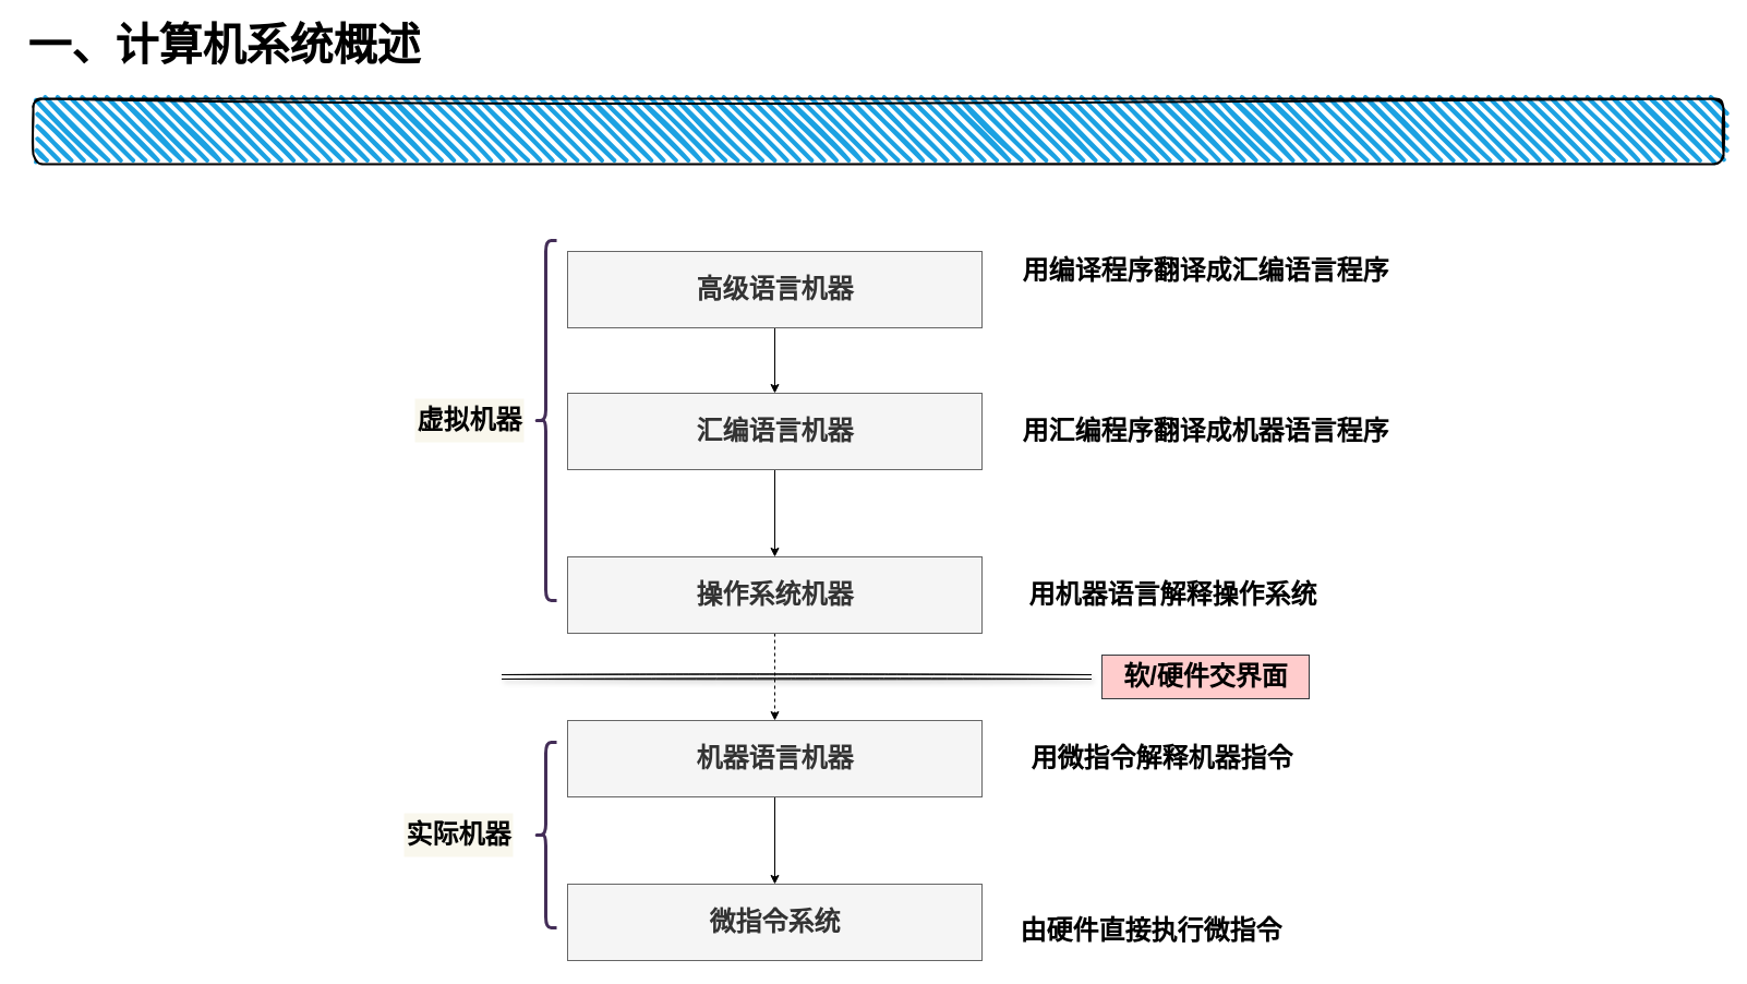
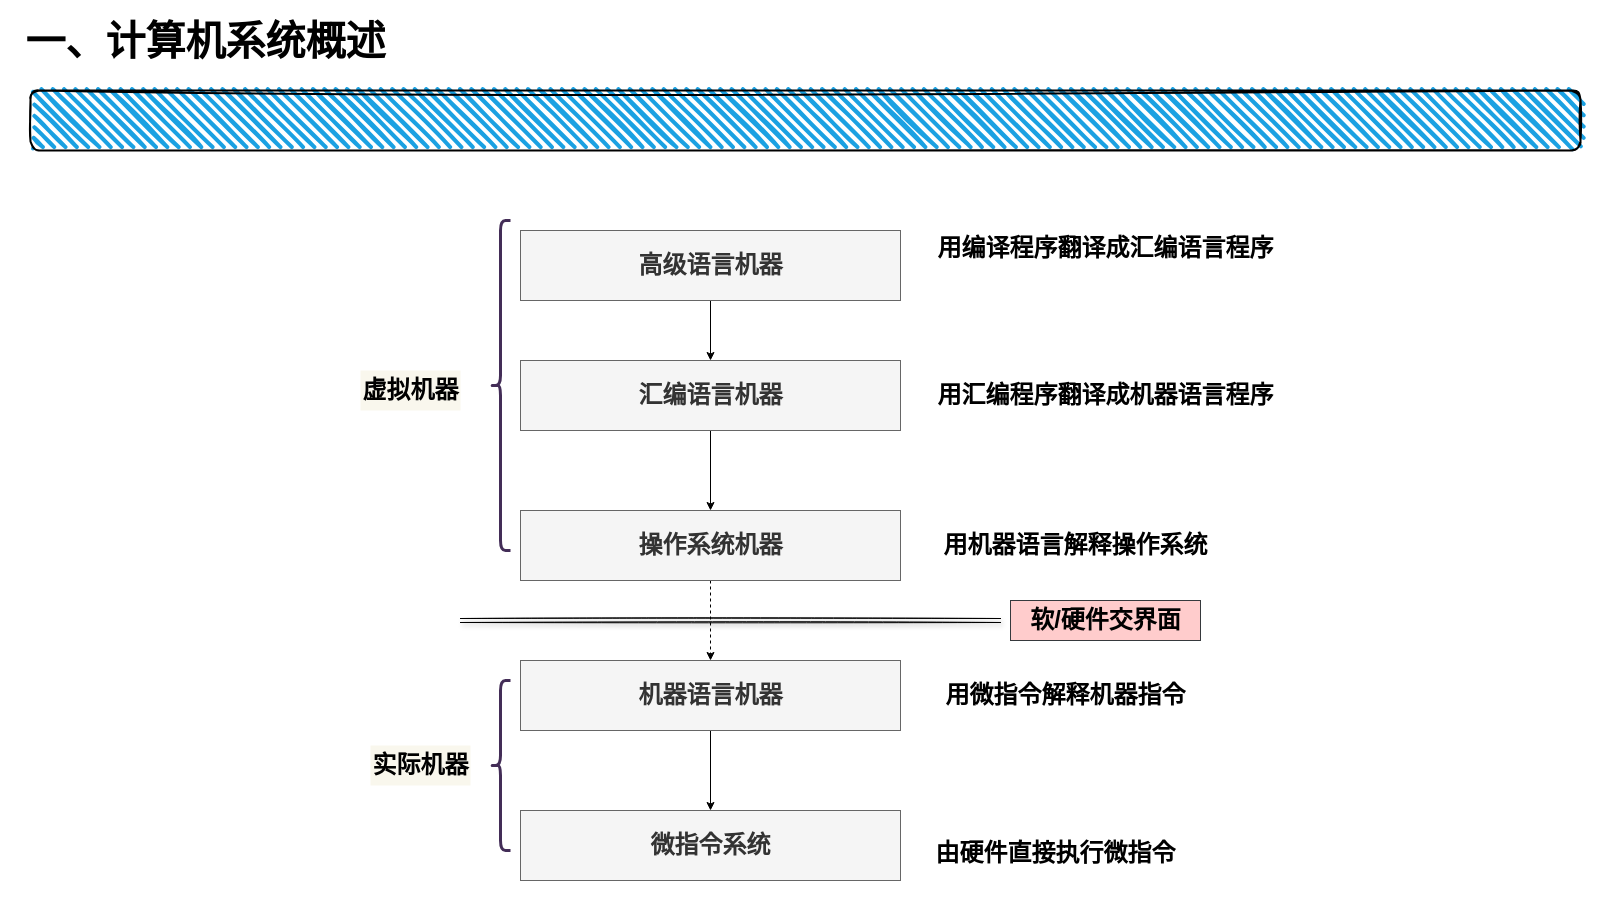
- <mxCell id="15" value="虚拟机器" style="text;fillColor=#f9f7ed;html=1;fontSize=24;fontStyle=1;verticalAlign=middle;align=center;shadow=0;sketch=0;" parent="1" vertex="1"><mxGeometry x="380" y="365" width="100" height="40" as="geometry" /></mxCell>
+ <mxCell id="15" value="虚拟机器" style="text;fillColor=#f9f7ed;html=1;fontSize=24;fontStyle=1;verticalAlign=middle;align=center;shadow=0;sketch=0;" parent="1" vertex="1"><mxGeometry x="360" y="370" width="100" height="40" as="geometry" /></mxCell>
